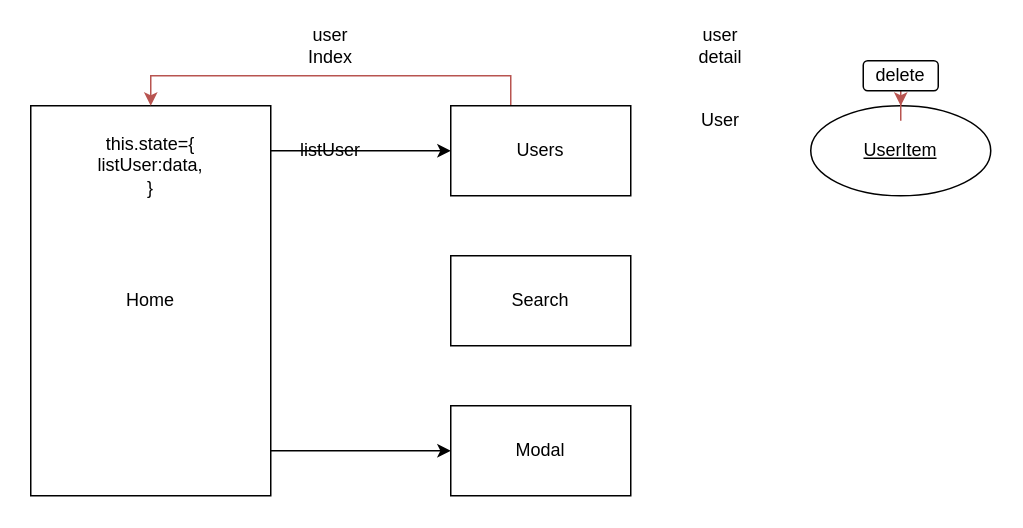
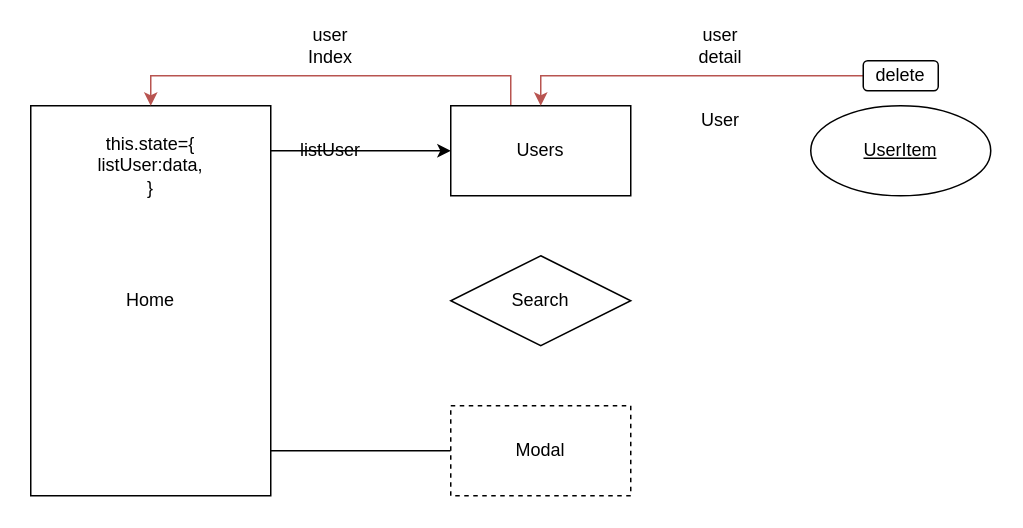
- <mxCell id="13" style="edgeStyle=orthogonalEdgeStyle;rounded=0;orthogonalLoop=1;jettySize=auto;html=1;fillColor=#f8cecc;strokeColor=#b85450;" edge="1" parent="1" source="14" target="9"><mxGeometry relative="1" as="geometry" /></mxCell>
+ <mxCell id="13" style="edgeStyle=orthogonalEdgeStyle;rounded=0;orthogonalLoop=1;jettySize=auto;html=1;entryX=0.5;entryY=0;entryDx=0;entryDy=0;fillColor=#f8cecc;strokeColor=#b85450;" edge="1" parent="1" source="14" target="7"><mxGeometry relative="1" as="geometry" /></mxCell>
- <mxCell id="5" value="Search" style="rounded=0;whiteSpace=wrap;html=1;" vertex="1" parent="1"><mxGeometry x="300" y="170" width="120" height="60" as="geometry" /></mxCell>
+ <mxCell id="5" value="Search" style="rhombus;whiteSpace=wrap;html=1;" vertex="1" parent="1"><mxGeometry x="300" y="170" width="120" height="60" as="geometry" /></mxCell>
- <mxCell id="3" style="edgeStyle=orthogonalEdgeStyle;rounded=0;orthogonalLoop=1;jettySize=auto;html=1;entryX=0;entryY=0.5;entryDx=0;entryDy=0;" edge="1" parent="1" source="4" target="8"><mxGeometry relative="1" as="geometry"><Array as="points"><mxPoint x="180" y="300" /><mxPoint x="180" y="300" /></Array></mxGeometry></mxCell>
+ <mxCell id="3" style="edgeStyle=orthogonalEdgeStyle;rounded=0;orthogonalLoop=1;jettySize=auto;html=1;entryX=0;entryY=0.5;entryDx=0;entryDy=0;endArrow=none;" edge="1" parent="1" source="4" target="8"><mxGeometry relative="1" as="geometry"><Array as="points"><mxPoint x="180" y="300" /><mxPoint x="180" y="300" /></Array></mxGeometry></mxCell>
- <mxCell id="8" value="Modal&lt;br&gt;" style="rounded=0;whiteSpace=wrap;html=1;" vertex="1" parent="1"><mxGeometry x="300" y="270" width="120" height="60" as="geometry" /></mxCell>
+ <mxCell id="8" value="Modal&lt;br&gt;" style="rounded=0;whiteSpace=wrap;html=1;dashed=1;" vertex="1" parent="1"><mxGeometry x="300" y="270" width="120" height="60" as="geometry" /></mxCell>
